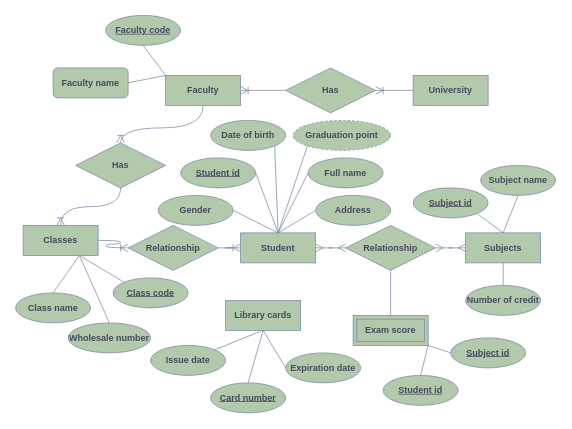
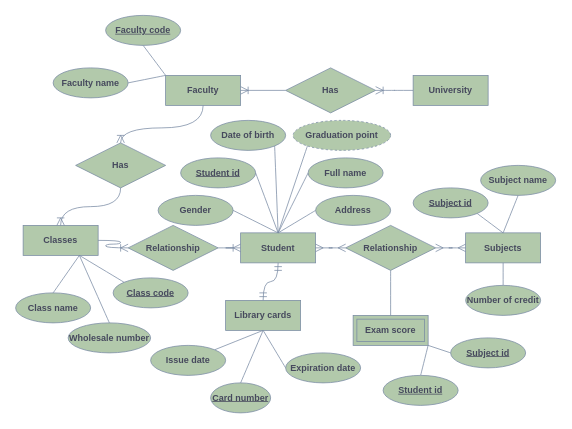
- <mxCell id="57" value="Faculty name" style="whiteSpace=wrap;html=1;align=center;fontFamily=Helvetica;fontSize=12;fontColor=#46495D;labelBackgroundColor=none;fillColor=#B2C9AB;strokeColor=#788AA3;fontStyle=1;rounded=1;" vertex="1" parent="1"><mxGeometry x="70" y="90" width="100" height="40" as="geometry" /></mxCell>
+ <mxCell id="57" value="Faculty name" style="ellipse;whiteSpace=wrap;html=1;align=center;fontFamily=Helvetica;fontSize=12;fontColor=#46495D;labelBackgroundColor=none;fillColor=#B2C9AB;strokeColor=#788AA3;fontStyle=1" vertex="1" parent="1"><mxGeometry x="70" y="90" width="100" height="40" as="geometry" /></mxCell>
+ <mxCell id="27" value="" style="edgeStyle=orthogonalEdgeStyle;fontSize=12;html=1;endArrow=ERmandOne;startArrow=ERmandOne;rounded=0;startSize=8;endSize=8;curved=1;entryX=0.5;entryY=1;entryDx=0;entryDy=0;exitX=0.5;exitY=0;exitDx=0;exitDy=0;labelBackgroundColor=none;strokeColor=#788AA3;fontColor=default;fontStyle=1" edge="1" parent="1" source="11" target="3"><mxGeometry width="100" height="100" relative="1" as="geometry"><mxPoint x="300" y="650" as="sourcePoint" /><mxPoint x="400" y="550" as="targetPoint" /></mxGeometry></mxCell>
- <mxCell id="35" value="Card number" style="ellipse;whiteSpace=wrap;html=1;align=center;fontStyle=5;fontFamily=Helvetica;fontSize=12;fontColor=#46495D;labelBackgroundColor=none;fillColor=#B2C9AB;strokeColor=#788AA3;" vertex="1" parent="1"><mxGeometry x="280" y="510" width="100" height="40" as="geometry" /></mxCell>
+ <mxCell id="35" value="Card number" style="ellipse;whiteSpace=wrap;html=1;align=center;fontStyle=5;fontFamily=Helvetica;fontSize=12;fontColor=#46495D;labelBackgroundColor=none;fillColor=#B2C9AB;strokeColor=#788AA3;" vertex="1" parent="1"><mxGeometry x="280" y="510" width="80" height="40" as="geometry" /></mxCell>
